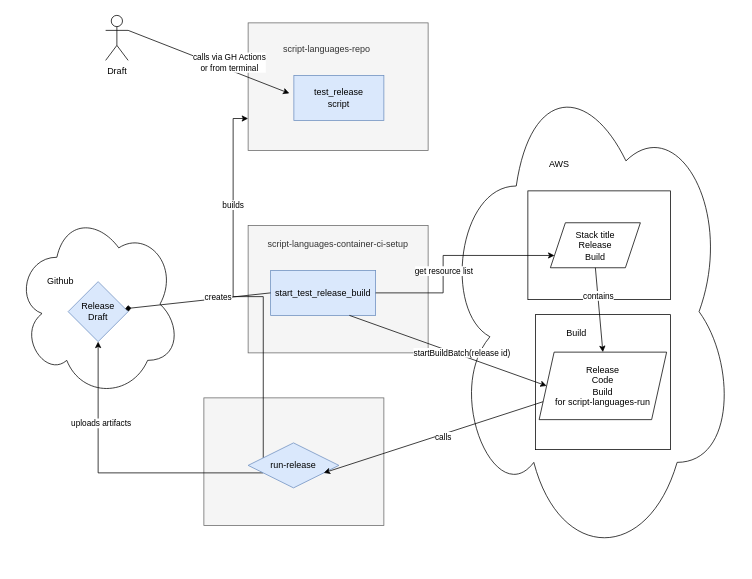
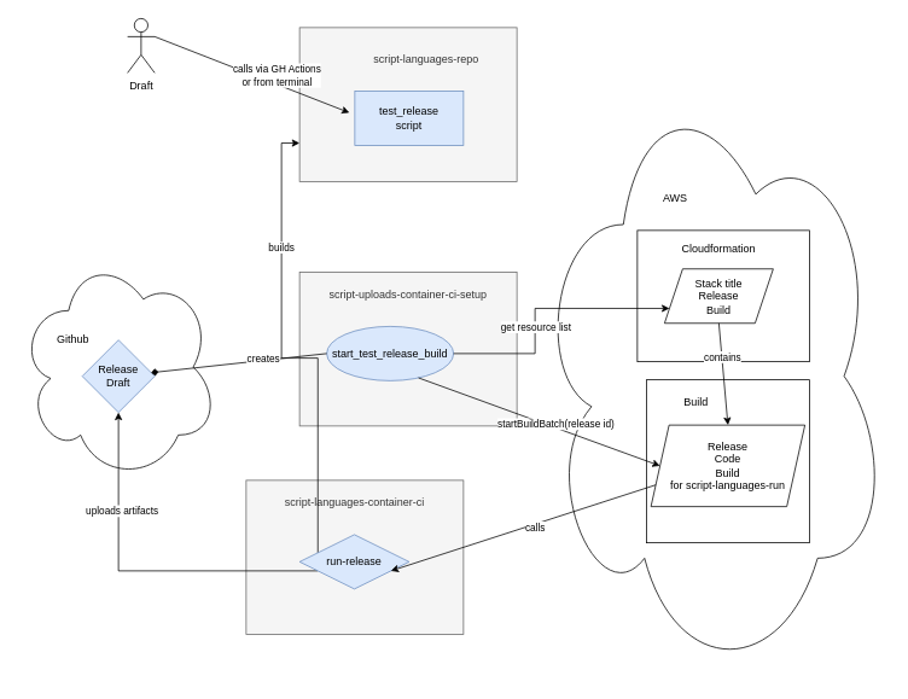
- <mxCell id="10" value="&lt;span style=&quot;color: rgb(51, 51, 51);&quot;&gt;script-languages-repo&lt;/span&gt;" style="text;html=1;strokeColor=none;fillColor=none;align=center;verticalAlign=middle;whiteSpace=wrap;rounded=0;" parent="1" vertex="1"><mxGeometry x="345" y="50" width="180" height="30" as="geometry" /></mxCell>
+ <mxCell id="10" value="&lt;span style=&quot;color: rgb(51, 51, 51);&quot;&gt;script-languages-repo&lt;/span&gt;" style="text;html=1;strokeColor=none;fillColor=none;align=center;verticalAlign=middle;whiteSpace=wrap;rounded=0;" parent="1" vertex="1"><mxGeometry x="380" y="50" width="180" height="30" as="geometry" /></mxCell>
+ <mxCell id="19" value="Cloudformation" style="text;html=1;strokeColor=none;fillColor=none;align=center;verticalAlign=middle;whiteSpace=wrap;rounded=0;" parent="1" vertex="1"><mxGeometry x="763" y="259" width="60" height="30" as="geometry" /></mxCell>
- <mxCell id="12" value="&lt;span style=&quot;color: rgb(51, 51, 51);&quot;&gt;script-languages-container-ci-setup&lt;/span&gt;" style="text;html=1;strokeColor=none;fillColor=none;align=center;verticalAlign=middle;whiteSpace=wrap;rounded=0;" parent="1" vertex="1"><mxGeometry x="350" y="310" width="200" height="30" as="geometry" /></mxCell>
+ <mxCell id="12" value="&lt;span style=&quot;color: rgb(51, 51, 51);&quot;&gt;script-uploads-container-ci-setup&lt;/span&gt;" style="text;html=1;strokeColor=none;fillColor=none;align=center;verticalAlign=middle;whiteSpace=wrap;rounded=0;" parent="1" vertex="1"><mxGeometry x="350" y="310" width="200" height="30" as="geometry" /></mxCell>
- <mxCell id="13" value="start_test_release_build" style="rounded=0;whiteSpace=wrap;html=1;fillColor=#dae8fc;strokeColor=#6c8ebf;" parent="1" vertex="1"><mxGeometry x="360" y="360" width="140" height="60" as="geometry" /></mxCell>
+ <mxCell id="13" value="start_test_release_build" style="ellipse;whiteSpace=wrap;html=1;fillColor=#dae8fc;strokeColor=#6c8ebf;" parent="1" vertex="1"><mxGeometry x="360" y="360" width="140" height="60" as="geometry" /></mxCell>
+ <mxCell id="26" value="&lt;span style=&quot;color: rgb(51, 51, 51);&quot;&gt;script-languages-container-ci&lt;/span&gt;" style="text;html=1;strokeColor=none;fillColor=none;align=center;verticalAlign=middle;whiteSpace=wrap;rounded=0;" parent="1" vertex="1"><mxGeometry x="291" y="540" width="200" height="30" as="geometry" /></mxCell>
